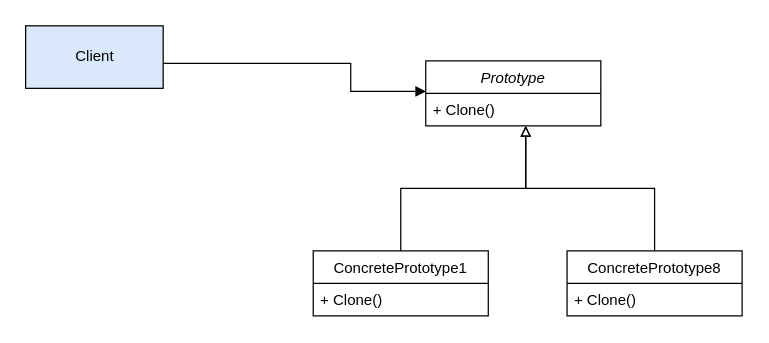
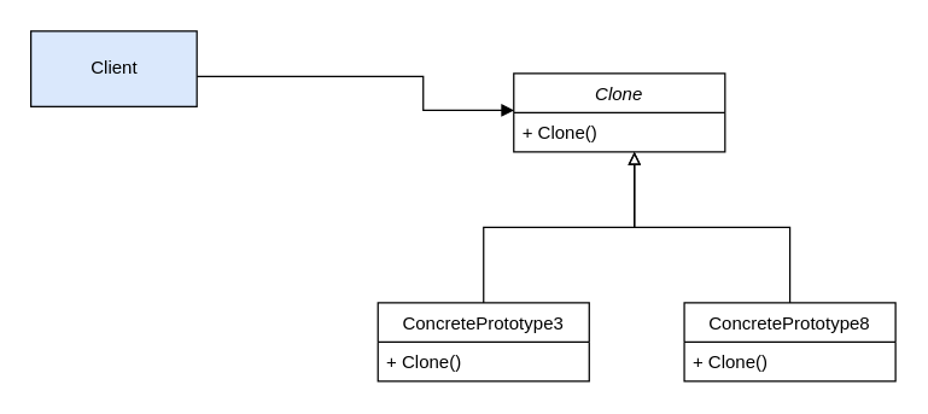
- <mxCell id="4" value="Prototype" style="swimlane;fontStyle=2;childLayout=stackLayout;horizontal=1;startSize=26;fillColor=none;horizontalStack=0;resizeParent=1;resizeParentMax=0;resizeLast=0;collapsible=1;marginBottom=0;" vertex="1" parent="1"><mxGeometry x="340" y="48" width="140" height="52" as="geometry" /></mxCell>
+ <mxCell id="4" value="Clone" style="swimlane;fontStyle=2;childLayout=stackLayout;horizontal=1;startSize=26;fillColor=none;horizontalStack=0;resizeParent=1;resizeParentMax=0;resizeLast=0;collapsible=1;marginBottom=0;" vertex="1" parent="1"><mxGeometry x="340" y="48" width="140" height="52" as="geometry" /></mxCell>
- <mxCell id="7" value="ConcretePrototype1" style="swimlane;fontStyle=0;childLayout=stackLayout;horizontal=1;startSize=26;fillColor=none;horizontalStack=0;resizeParent=1;resizeParentMax=0;resizeLast=0;collapsible=1;marginBottom=0;" vertex="1" parent="1"><mxGeometry x="250" y="200" width="140" height="52" as="geometry" /></mxCell>
+ <mxCell id="7" value="ConcretePrototype3" style="swimlane;fontStyle=0;childLayout=stackLayout;horizontal=1;startSize=26;fillColor=none;horizontalStack=0;resizeParent=1;resizeParentMax=0;resizeLast=0;collapsible=1;marginBottom=0;" vertex="1" parent="1"><mxGeometry x="250" y="200" width="140" height="52" as="geometry" /></mxCell>
